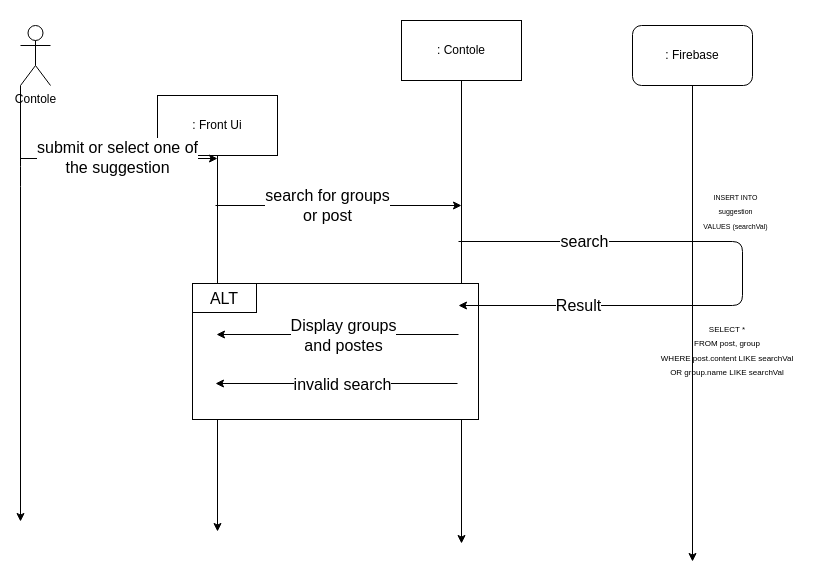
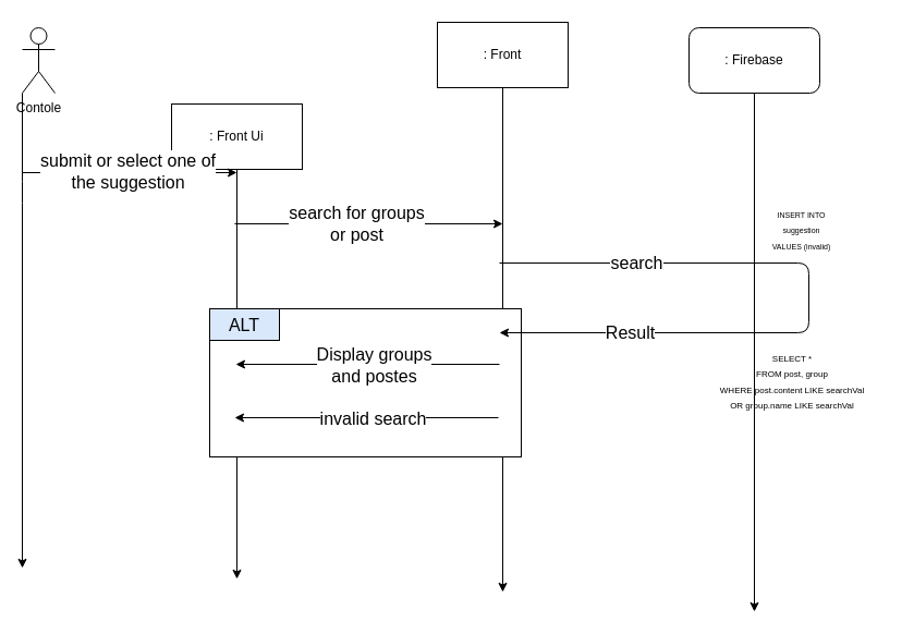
- <mxCell id="7" value=": Contole" style="rounded=0;whiteSpace=wrap;html=1;" parent="1" vertex="1"><mxGeometry x="401" y="20" width="120" height="60" as="geometry" /></mxCell>
+ <mxCell id="7" value=": Front" style="rounded=0;whiteSpace=wrap;html=1;" parent="1" vertex="1"><mxGeometry x="401" y="20" width="120" height="60" as="geometry" /></mxCell>
- <mxCell id="23" value="&lt;font style=&quot;font-size: 7px;&quot;&gt;INSERT INTO&lt;br&gt;suggestion&lt;br&gt;VALUES (searchVal)&lt;/font&gt;" style="text;html=1;strokeColor=none;fillColor=none;align=center;verticalAlign=middle;whiteSpace=wrap;rounded=0;" vertex="1" parent="1"><mxGeometry x="656" y="195" width="159" height="30" as="geometry" /></mxCell>
+ <mxCell id="23" value="&lt;font style=&quot;font-size: 7px;&quot;&gt;INSERT INTO&lt;br&gt;suggestion&lt;br&gt;VALUES (invalid)&lt;/font&gt;" style="text;html=1;strokeColor=none;fillColor=none;align=center;verticalAlign=middle;whiteSpace=wrap;rounded=0;" vertex="1" parent="1"><mxGeometry x="656" y="195" width="159" height="30" as="geometry" /></mxCell>
- <mxCell id="22" value="ALT" style="rounded=0;whiteSpace=wrap;html=1;fontSize=16;" parent="1" vertex="1"><mxGeometry x="192" y="283" width="64" height="29" as="geometry" /></mxCell>
+ <mxCell id="22" value="ALT" style="rounded=0;whiteSpace=wrap;html=1;fontSize=16;fillColor=#dae8fc;" parent="1" vertex="1"><mxGeometry x="192" y="283" width="64" height="29" as="geometry" /></mxCell>
